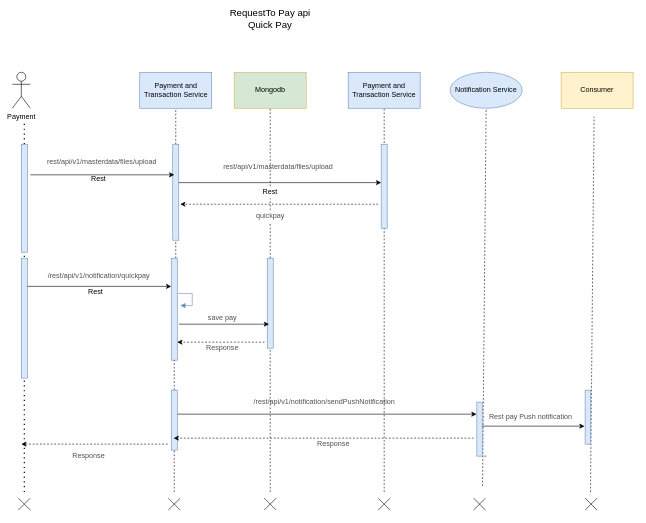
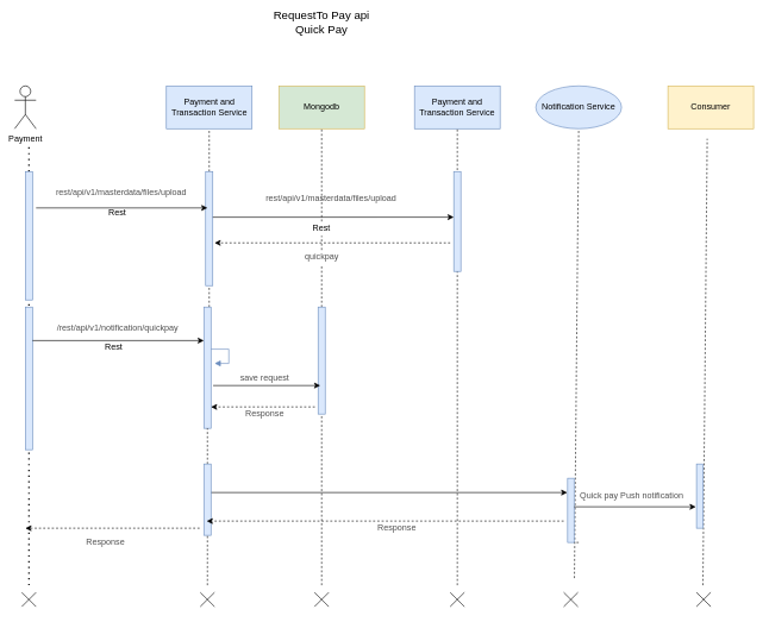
- <mxCell id="65" value="&lt;div style=&quot;text-align: left&quot;&gt;&lt;font color=&quot;#505050&quot; face=&quot;opensans, helvetica, arial, sans-serif&quot;&gt;&lt;span style=&quot;background-color: rgb(255 , 255 , 255)&quot;&gt;save pay&lt;/span&gt;&lt;/font&gt;&lt;/div&gt;" style="text;html=1;align=center;verticalAlign=middle;resizable=0;points=[];autosize=1;" vertex="1" parent="1"><mxGeometry x="325" y="520" width="90" height="20" as="geometry" /></mxCell>
+ <mxCell id="65" value="&lt;div style=&quot;text-align: left&quot;&gt;&lt;font color=&quot;#505050&quot; face=&quot;opensans, helvetica, arial, sans-serif&quot;&gt;&lt;span style=&quot;background-color: rgb(255 , 255 , 255)&quot;&gt;save request&lt;/span&gt;&lt;/font&gt;&lt;/div&gt;" style="text;html=1;align=center;verticalAlign=middle;resizable=0;points=[];autosize=1;" vertex="1" parent="1"><mxGeometry x="325" y="520" width="90" height="20" as="geometry" /></mxCell>
- <mxCell id="16" value="&lt;div style=&quot;text-align: left&quot;&gt;&lt;font color=&quot;#505050&quot; face=&quot;opensans, helvetica, arial, sans-serif&quot;&gt;&lt;span style=&quot;background-color: rgb(255 , 255 , 255)&quot;&gt;/rest/api/v1/notification/sendPushNotification&lt;/span&gt;&lt;/font&gt;&lt;/div&gt;" style="text;html=1;align=center;verticalAlign=middle;resizable=0;points=[];autosize=1;" parent="1" vertex="1"><mxGeometry x="405" y="660" width="270" height="20" as="geometry" /></mxCell>
- <mxCell id="23" value="&lt;font color=&quot;#505050&quot; face=&quot;opensans, helvetica, arial, sans-serif&quot;&gt;&lt;span style=&quot;background-color: rgb(255 , 255 , 255)&quot;&gt;Rest pay Push notification&lt;/span&gt;&lt;/font&gt;" style="text;html=1;align=center;verticalAlign=middle;resizable=0;points=[];autosize=1;" parent="1" vertex="1"><mxGeometry x="799" y="685" width="170" height="20" as="geometry" /></mxCell>
+ <mxCell id="23" value="&lt;font color=&quot;#505050&quot; face=&quot;opensans, helvetica, arial, sans-serif&quot;&gt;&lt;span style=&quot;background-color: rgb(255 , 255 , 255)&quot;&gt;Quick pay Push notification&lt;/span&gt;&lt;/font&gt;" style="text;html=1;align=center;verticalAlign=middle;resizable=0;points=[];autosize=1;" parent="1" vertex="1"><mxGeometry x="799" y="685" width="170" height="20" as="geometry" /></mxCell>
